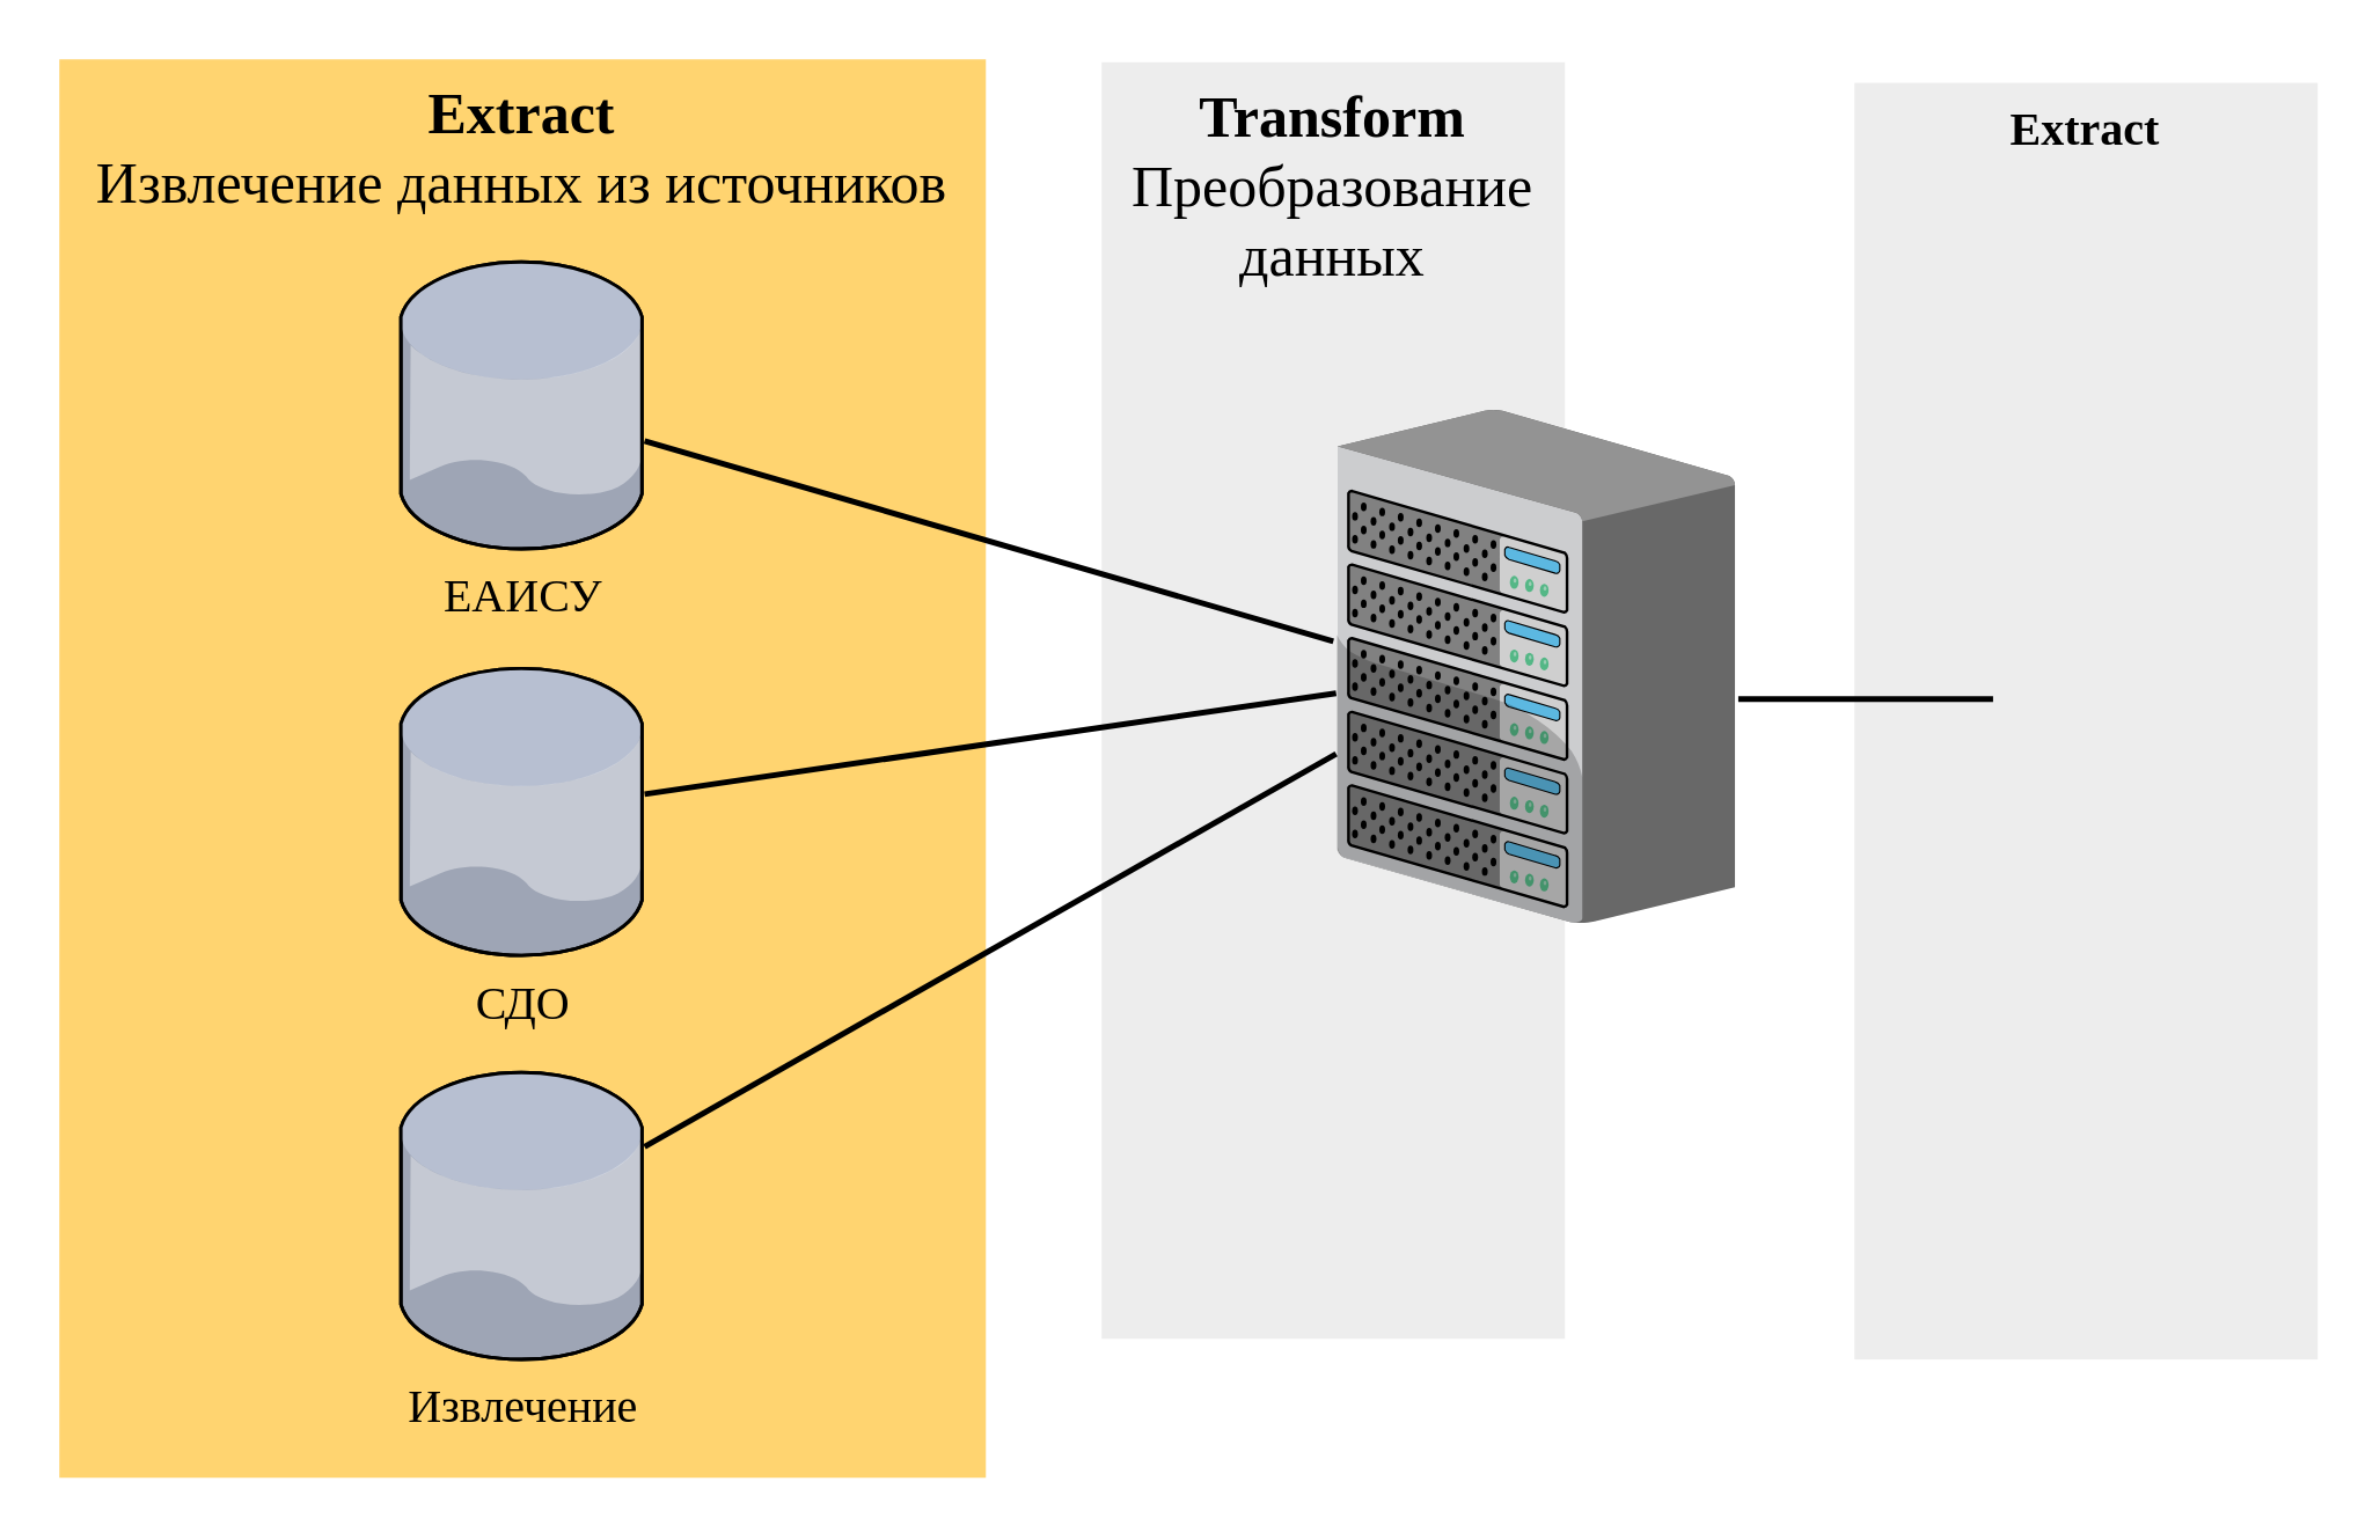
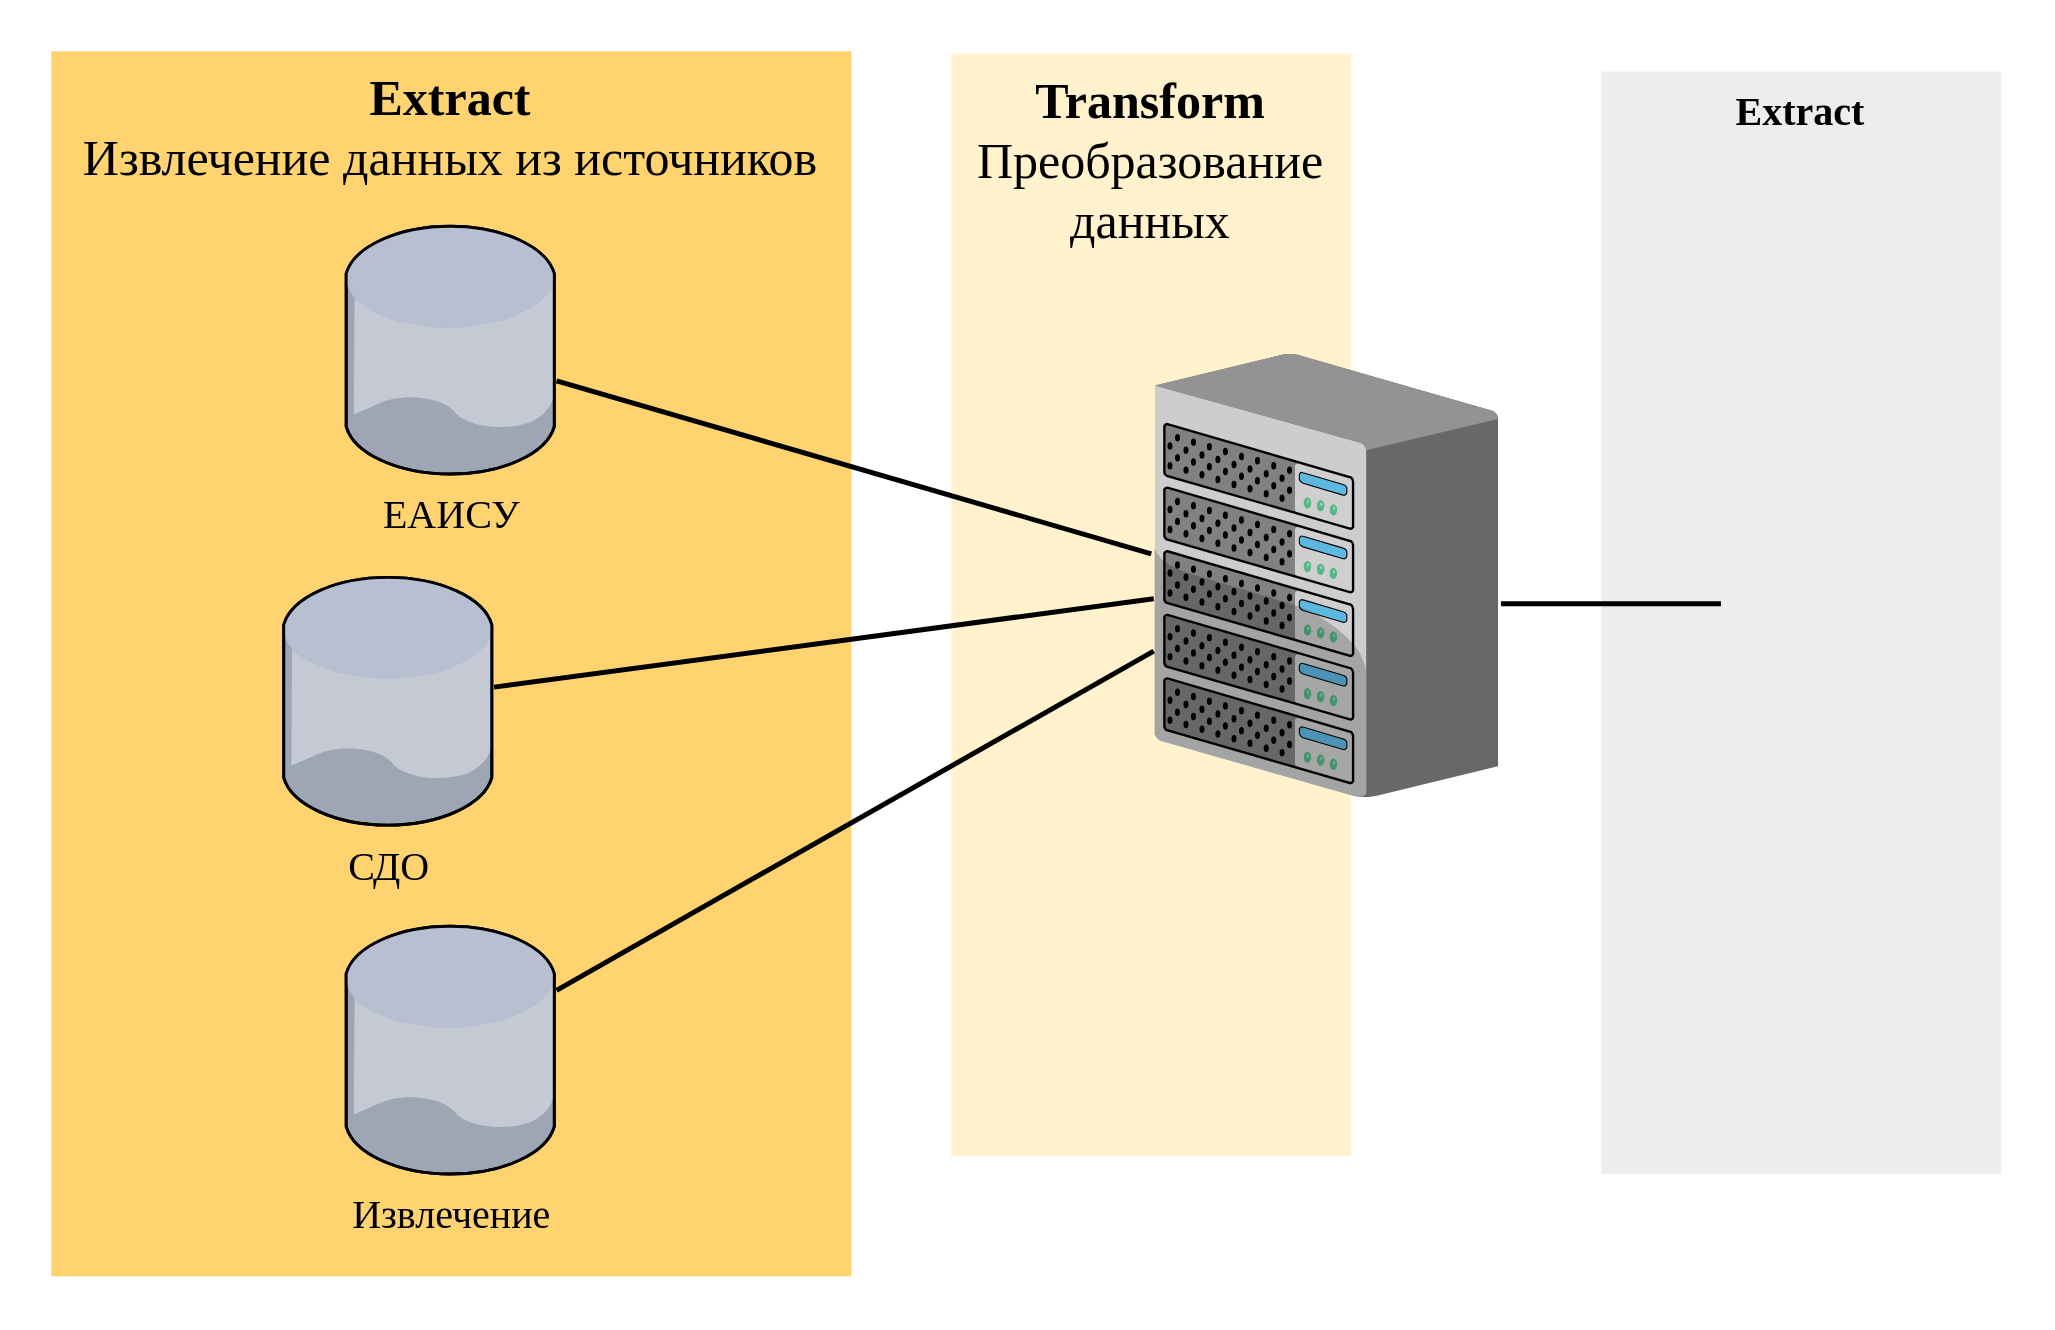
- <mxCell id="2" value="&lt;font size=&quot;1&quot; style=&quot;&quot; face=&quot;Calibri&quot;&gt;&lt;span style=&quot;font-size: 20px;&quot;&gt;&lt;b&gt;Transform&lt;/b&gt;&lt;br&gt;Преобразование данных&lt;br&gt;&lt;/span&gt;&lt;/font&gt;" style="whiteSpace=wrap;html=1;fillColor=#EDEDED;fontSize=14;strokeColor=none;verticalAlign=top;" parent="1" vertex="1"><mxGeometry x="380" y="21" width="160" height="441" as="geometry" /></mxCell>
+ <mxCell id="2" value="&lt;font size=&quot;1&quot; style=&quot;&quot; face=&quot;Calibri&quot;&gt;&lt;span style=&quot;font-size: 20px;&quot;&gt;&lt;b&gt;Transform&lt;/b&gt;&lt;br&gt;Преобразование данных&lt;br&gt;&lt;/span&gt;&lt;/font&gt;" style="whiteSpace=wrap;html=1;fillColor=#fff2cc;fontSize=14;strokeColor=none;verticalAlign=top;" parent="1" vertex="1"><mxGeometry x="380" y="21" width="160" height="441" as="geometry" /></mxCell>
- <mxCell id="9" value="&lt;font style=&quot;font-size: 16px;&quot; face=&quot;Calibri&quot;&gt;СДО&lt;/font&gt;" style="verticalLabelPosition=bottom;sketch=0;aspect=fixed;html=1;verticalAlign=top;strokeColor=none;align=center;outlineConnect=0;shape=mxgraph.citrix.database;" parent="1" vertex="1"><mxGeometry x="137.88" y="230.44" width="84.25" height="99.12" as="geometry" /></mxCell>
+ <mxCell id="9" value="&lt;font style=&quot;font-size: 16px;&quot; face=&quot;Calibri&quot;&gt;СДО&lt;/font&gt;" style="verticalLabelPosition=bottom;sketch=0;aspect=fixed;html=1;verticalAlign=top;strokeColor=none;align=center;outlineConnect=0;shape=mxgraph.citrix.database;" parent="1" vertex="1"><mxGeometry x="112.88" y="230.44" width="84.25" height="99.12" as="geometry" /></mxCell>
